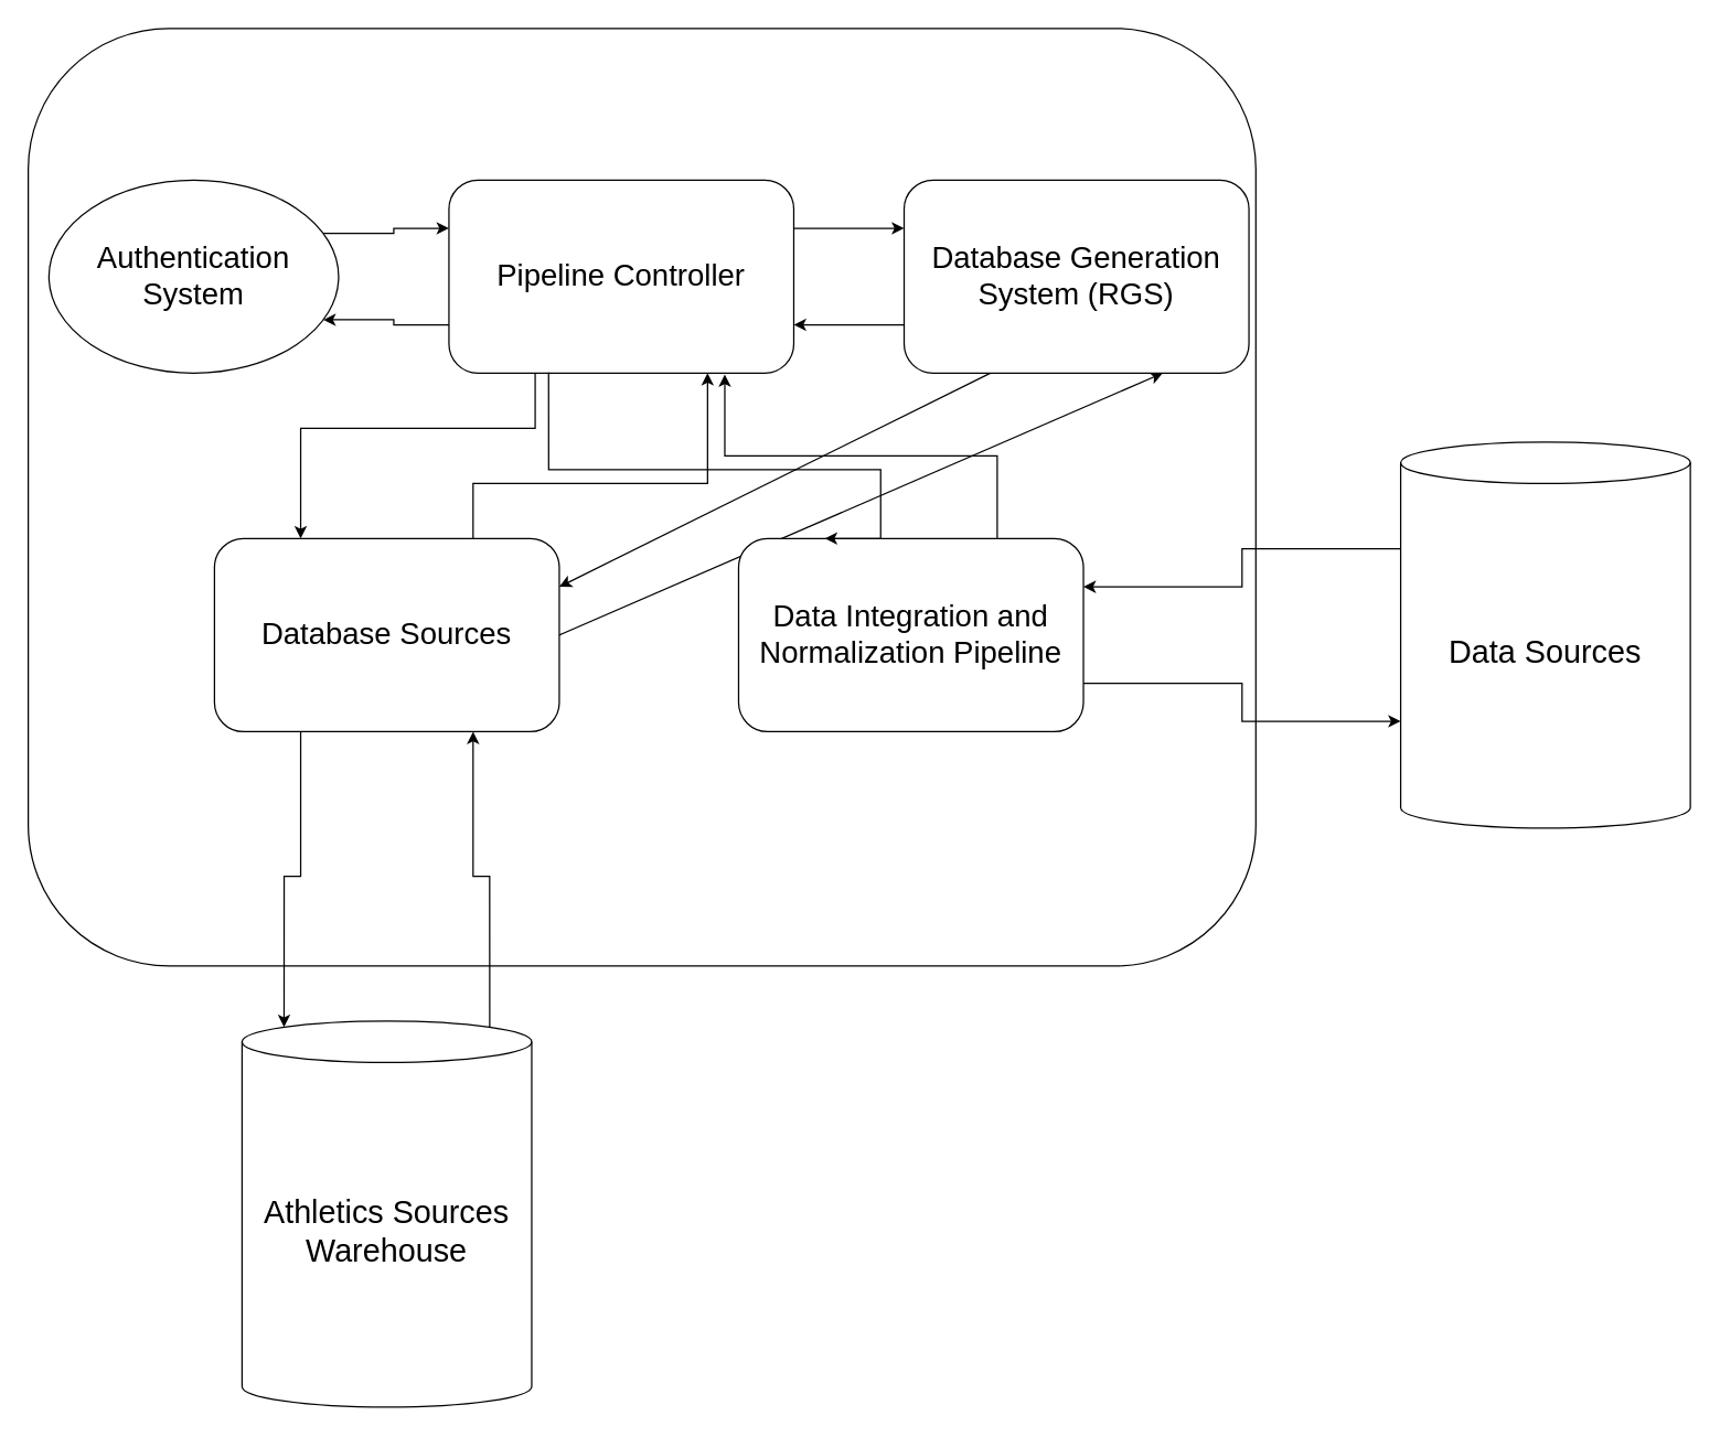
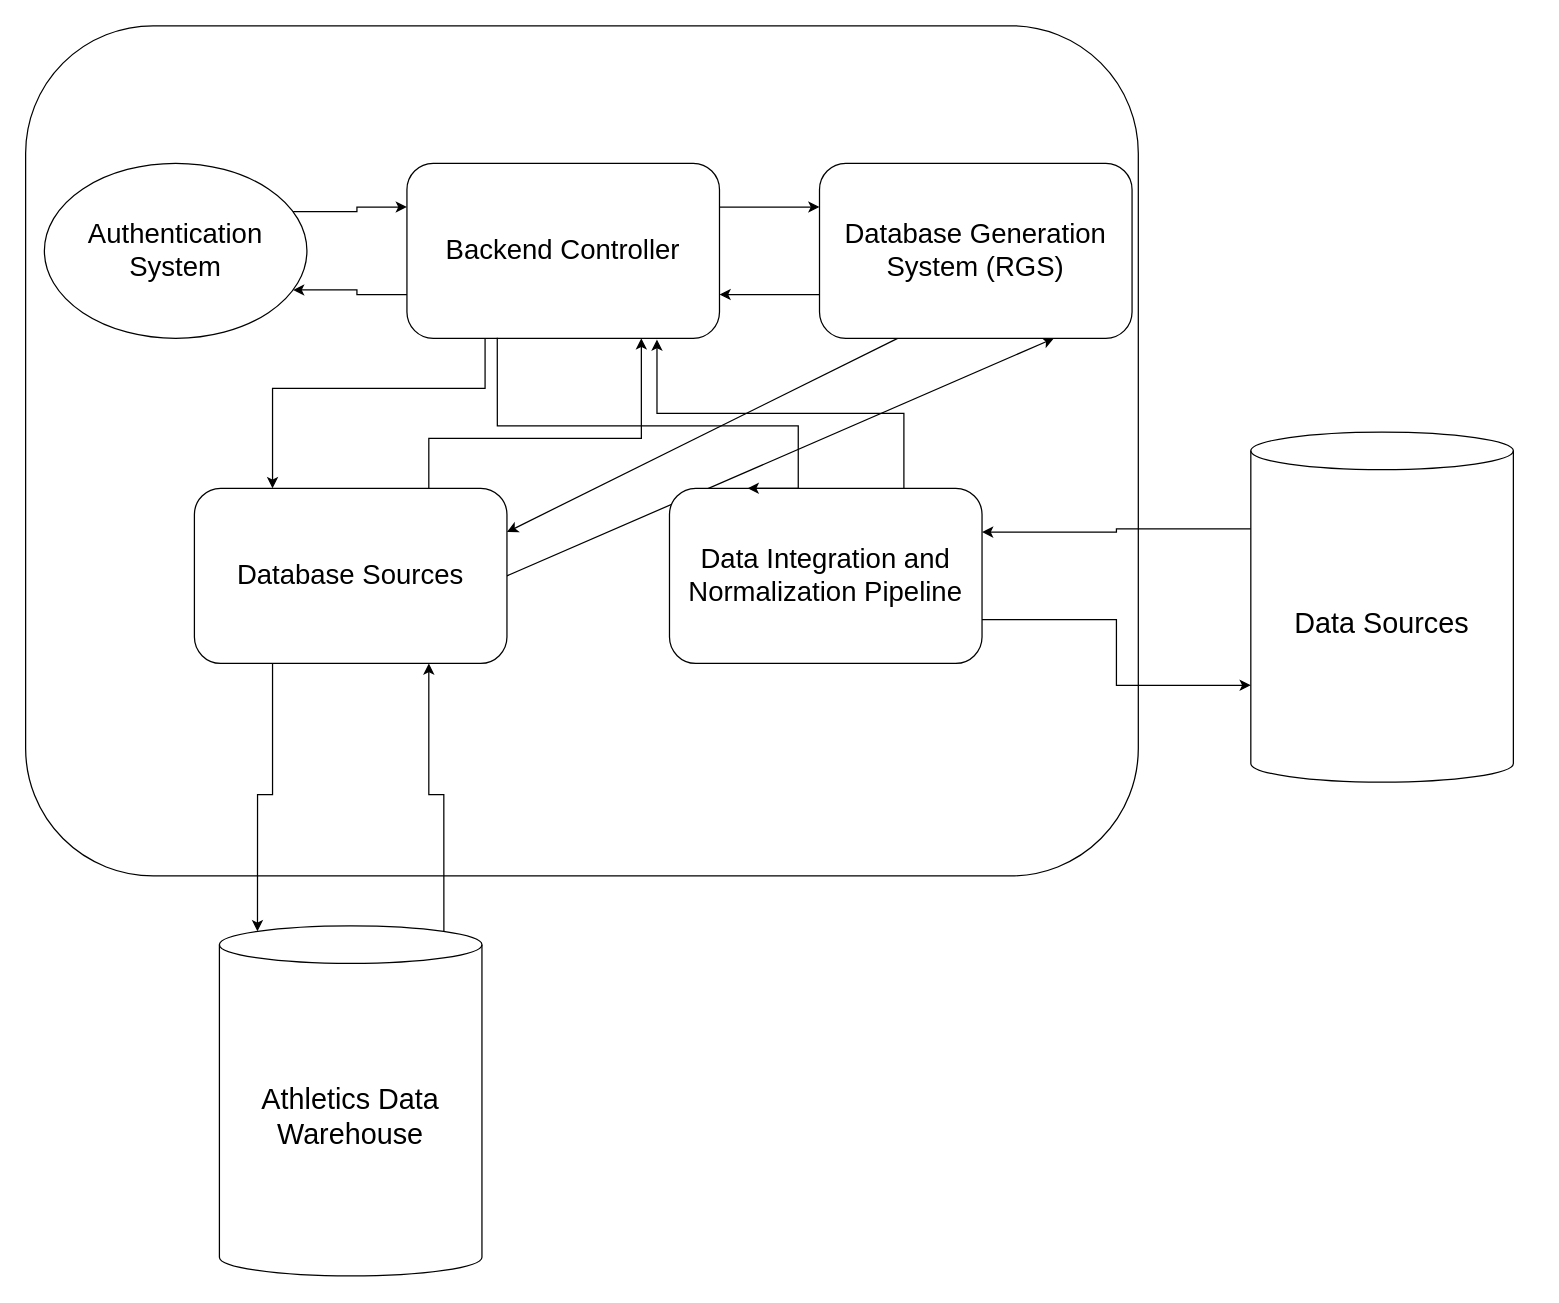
- <mxCell id="6" value="&lt;font style=&quot;font-size: 22px;&quot;&gt;Pipeline Controller&lt;/font&gt;" style="rounded=1;whiteSpace=wrap;html=1;" vertex="1" parent="1"><mxGeometry x="325" y="130" width="250" height="140" as="geometry" /></mxCell>
+ <mxCell id="6" value="&lt;font style=&quot;font-size: 22px;&quot;&gt;Backend Controller&lt;/font&gt;" style="rounded=1;whiteSpace=wrap;html=1;" vertex="1" parent="1"><mxGeometry x="325" y="130" width="250" height="140" as="geometry" /></mxCell>
- <mxCell id="22" value="&lt;font style=&quot;font-size: 23px;&quot;&gt;Data Sources&lt;/font&gt;" style="shape=cylinder3;whiteSpace=wrap;html=1;boundedLbl=1;backgroundOutline=1;size=15;" vertex="1" parent="1"><mxGeometry x="1015" y="320" width="210" height="280" as="geometry" /></mxCell>
+ <mxCell id="22" value="&lt;font style=&quot;font-size: 23px;&quot;&gt;Data Sources&lt;/font&gt;" style="shape=cylinder3;whiteSpace=wrap;html=1;boundedLbl=1;backgroundOutline=1;size=15;" vertex="1" parent="1"><mxGeometry x="1000" y="345" width="210" height="280" as="geometry" /></mxCell>
- <mxCell id="13" value="&lt;font style=&quot;font-size: 23px;&quot;&gt;Athletics Sources Warehouse&lt;/font&gt;" style="shape=cylinder3;whiteSpace=wrap;html=1;boundedLbl=1;backgroundOutline=1;size=15;" vertex="1" parent="1"><mxGeometry x="175" y="740" width="210" height="280" as="geometry" /></mxCell>
+ <mxCell id="13" value="&lt;font style=&quot;font-size: 23px;&quot;&gt;Athletics Data Warehouse&lt;/font&gt;" style="shape=cylinder3;whiteSpace=wrap;html=1;boundedLbl=1;backgroundOutline=1;size=15;" vertex="1" parent="1"><mxGeometry x="175" y="740" width="210" height="280" as="geometry" /></mxCell>
